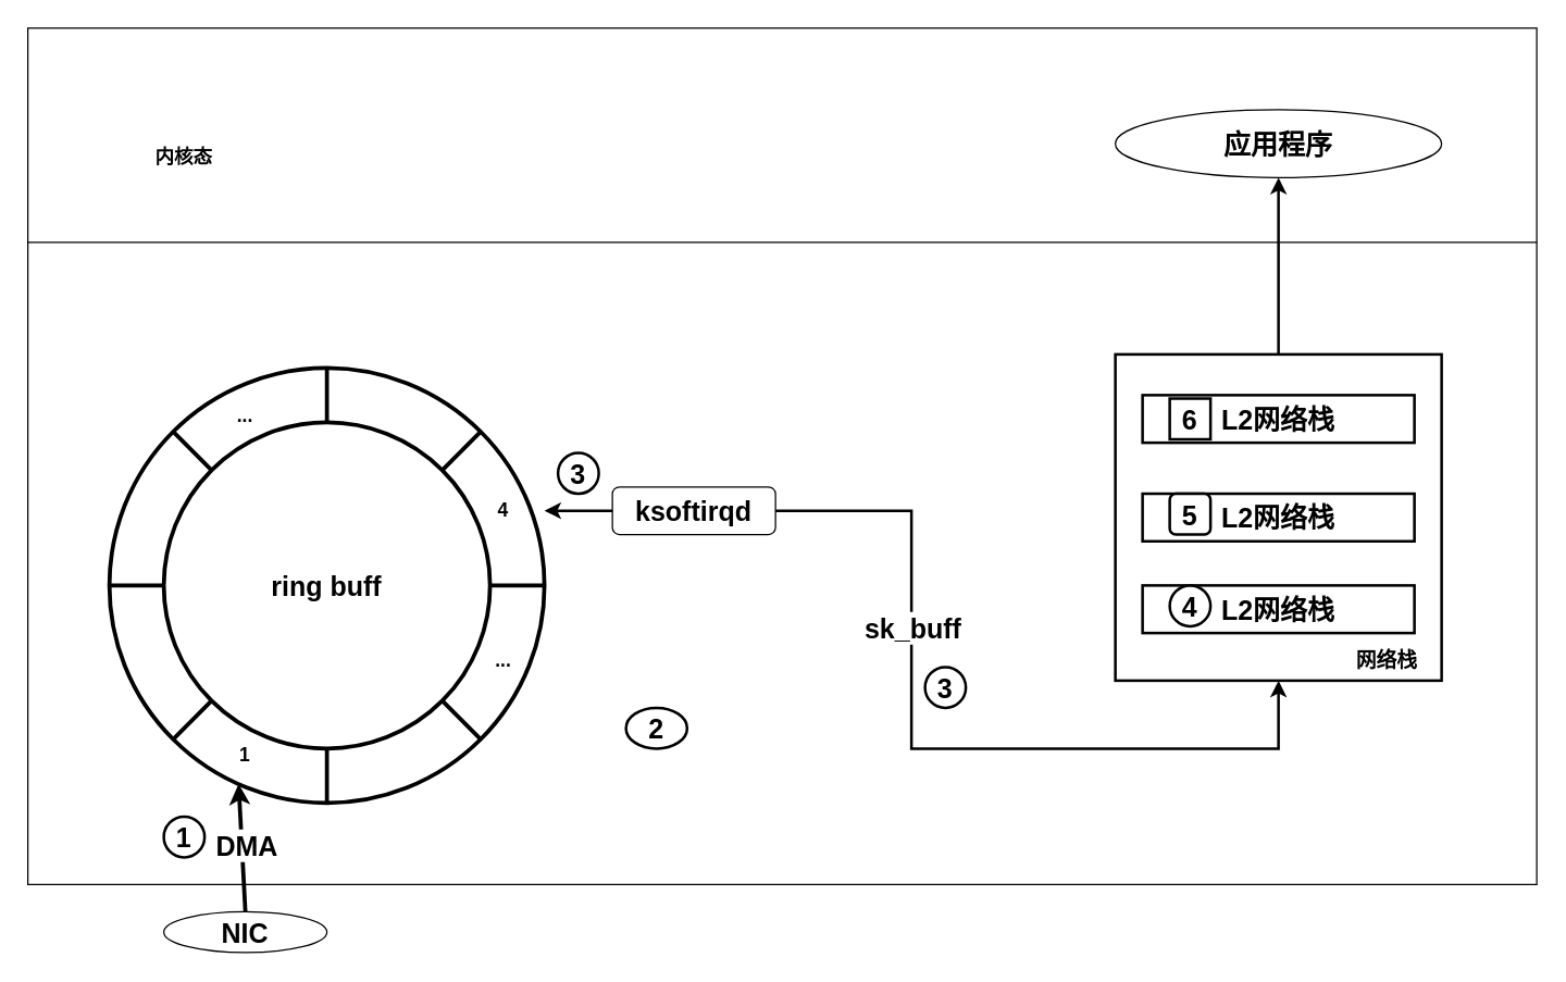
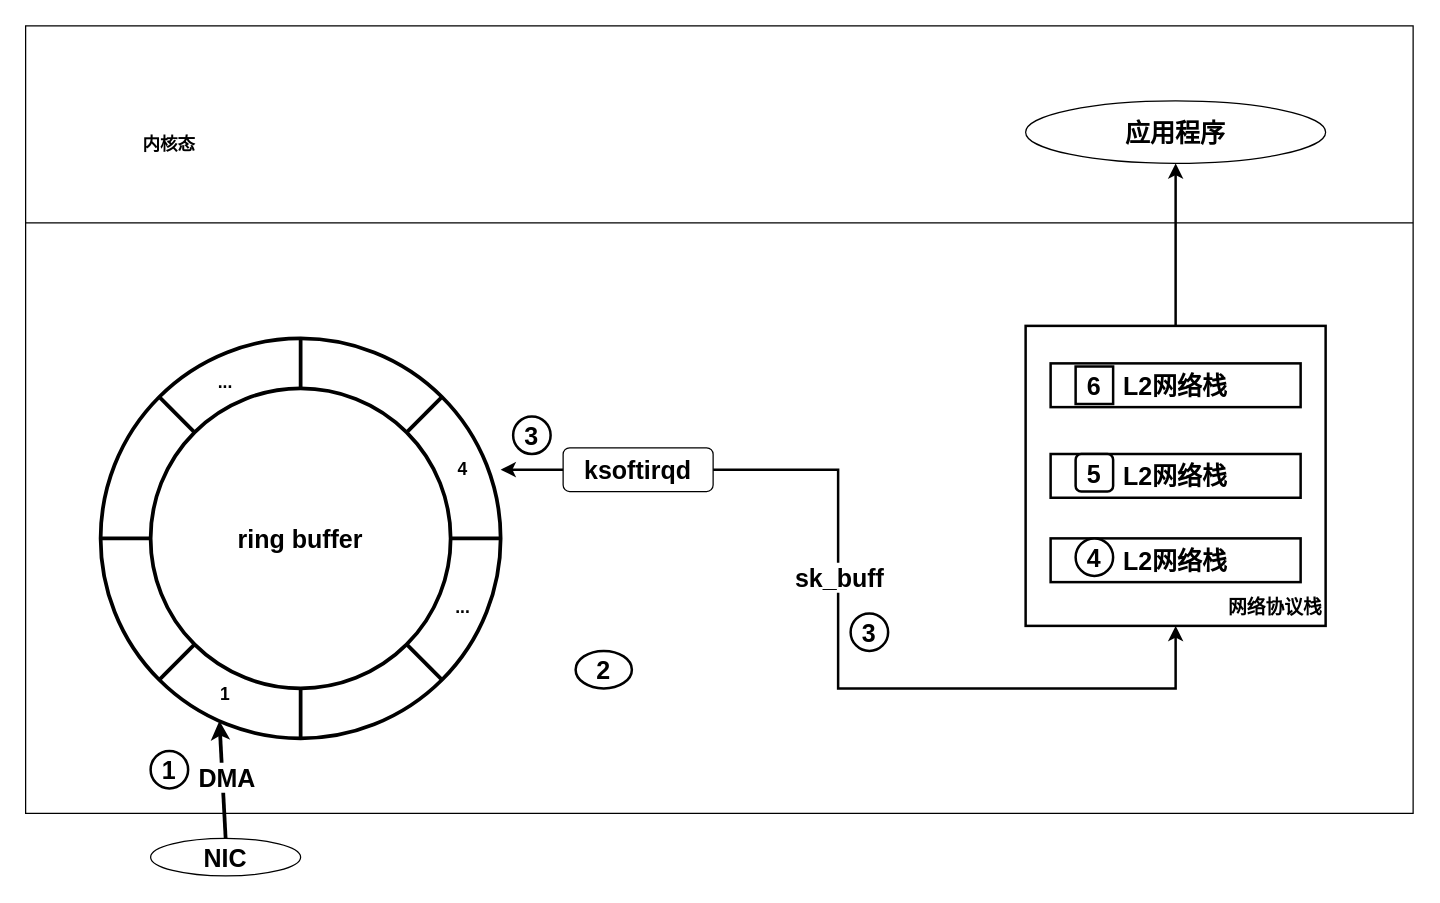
- <mxCell id="6" value="&lt;b style=&quot;font-size: 20px;&quot;&gt;ring buff&lt;br&gt;&lt;/b&gt;" style="ellipse;whiteSpace=wrap;html=1;aspect=fixed;strokeWidth=3;" parent="1" vertex="1"><mxGeometry x="120" y="310" width="240" height="240" as="geometry" /></mxCell>
+ <mxCell id="6" value="&lt;b style=&quot;font-size: 20px;&quot;&gt;ring buffer&lt;br&gt;&lt;/b&gt;" style="ellipse;whiteSpace=wrap;html=1;aspect=fixed;strokeWidth=3;" parent="1" vertex="1"><mxGeometry x="120" y="310" width="240" height="240" as="geometry" /></mxCell>
- <mxCell id="30" value="&lt;font style=&quot;font-size: 15px;&quot;&gt;&lt;b&gt;网络栈&lt;/b&gt;&lt;/font&gt;" style="text;html=1;align=center;verticalAlign=middle;whiteSpace=wrap;rounded=0;" parent="1" vertex="1"><mxGeometry x="980" y="470" width="80" height="30" as="geometry" /></mxCell>
+ <mxCell id="30" value="&lt;font style=&quot;font-size: 15px;&quot;&gt;&lt;b&gt;网络协议栈&lt;/b&gt;&lt;/font&gt;" style="text;html=1;align=center;verticalAlign=middle;whiteSpace=wrap;rounded=0;" parent="1" vertex="1"><mxGeometry x="980" y="470" width="80" height="30" as="geometry" /></mxCell>
